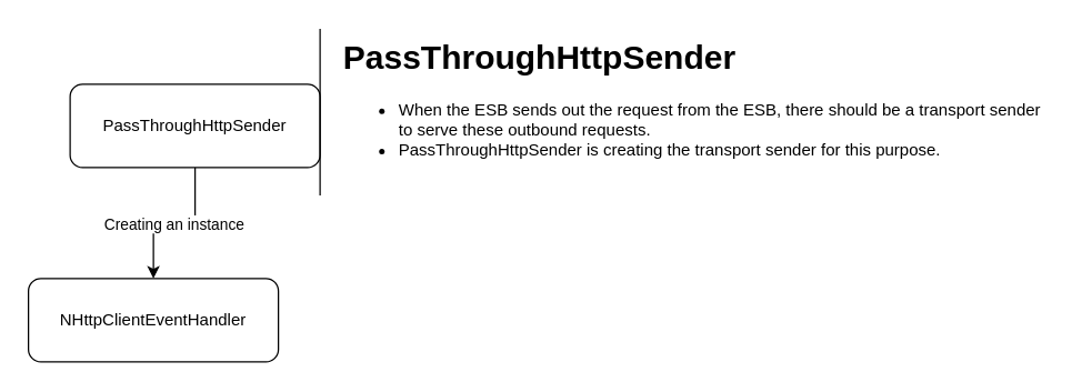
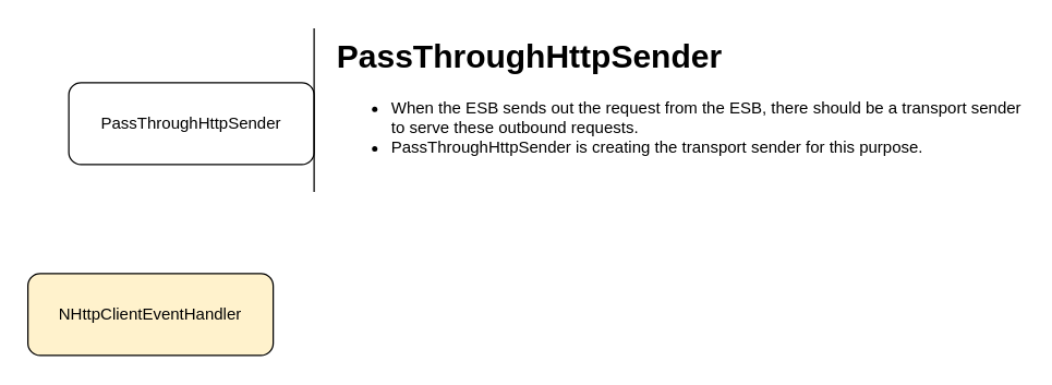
- <mxCell id="2" value="" style="edgeStyle=orthogonalEdgeStyle;rounded=0;orthogonalLoop=1;jettySize=auto;html=1;" parent="1" source="4" target="7" edge="1"><mxGeometry relative="1" as="geometry" /></mxCell>
- <mxCell id="3" value="Creating an instance" style="edgeLabel;html=1;align=center;verticalAlign=middle;resizable=0;points=[];" parent="2" vertex="1" connectable="0"><mxGeometry x="0.025" relative="1" as="geometry"><mxPoint as="offset" /></mxGeometry></mxCell>
- <mxCell id="7" value="NHttpClientEventHandler" style="whiteSpace=wrap;html=1;rounded=1;" parent="1" vertex="1"><mxGeometry x="20" y="200" width="180" height="60" as="geometry" /></mxCell>
+ <mxCell id="7" value="NHttpClientEventHandler" style="whiteSpace=wrap;html=1;rounded=1;fillColor=#fff2cc;" parent="1" vertex="1"><mxGeometry x="20" y="200" width="180" height="60" as="geometry" /></mxCell>
